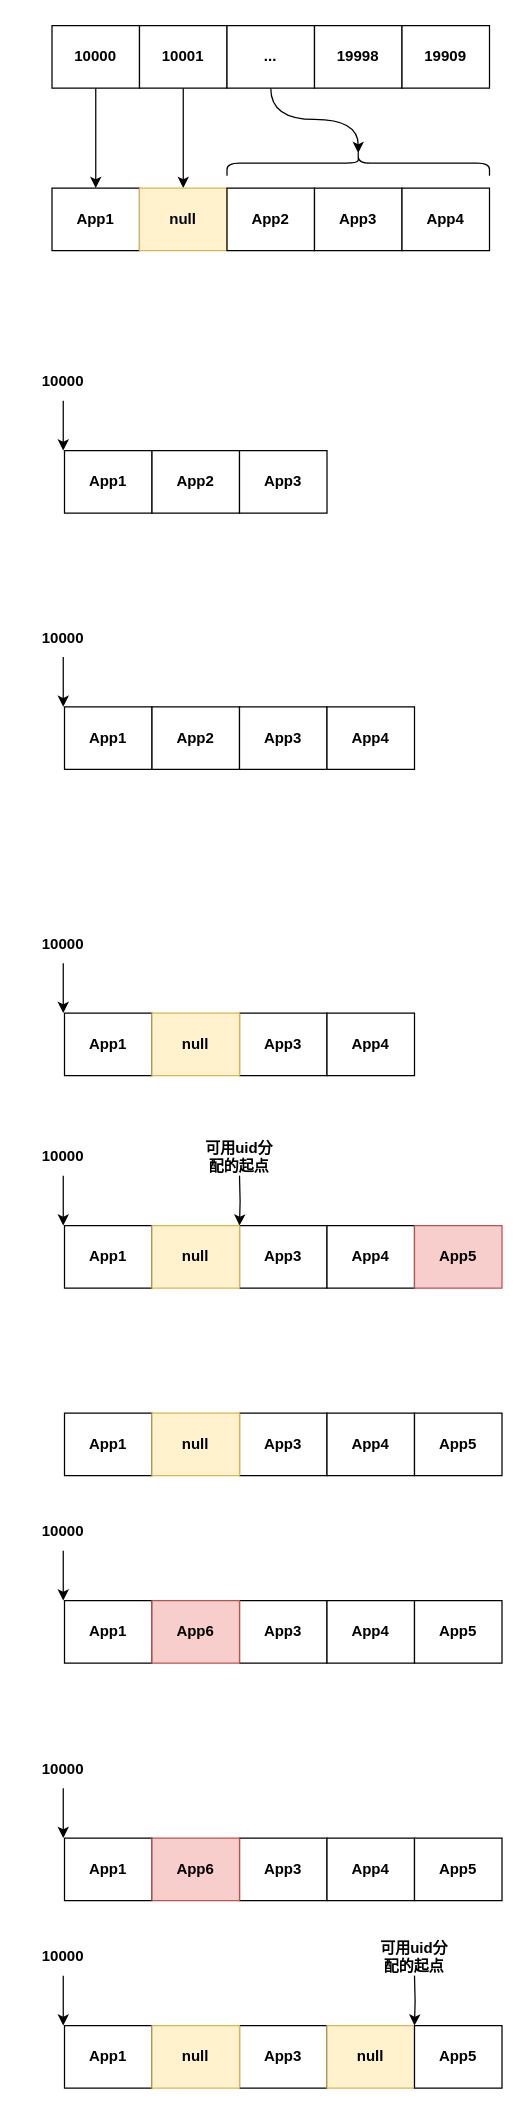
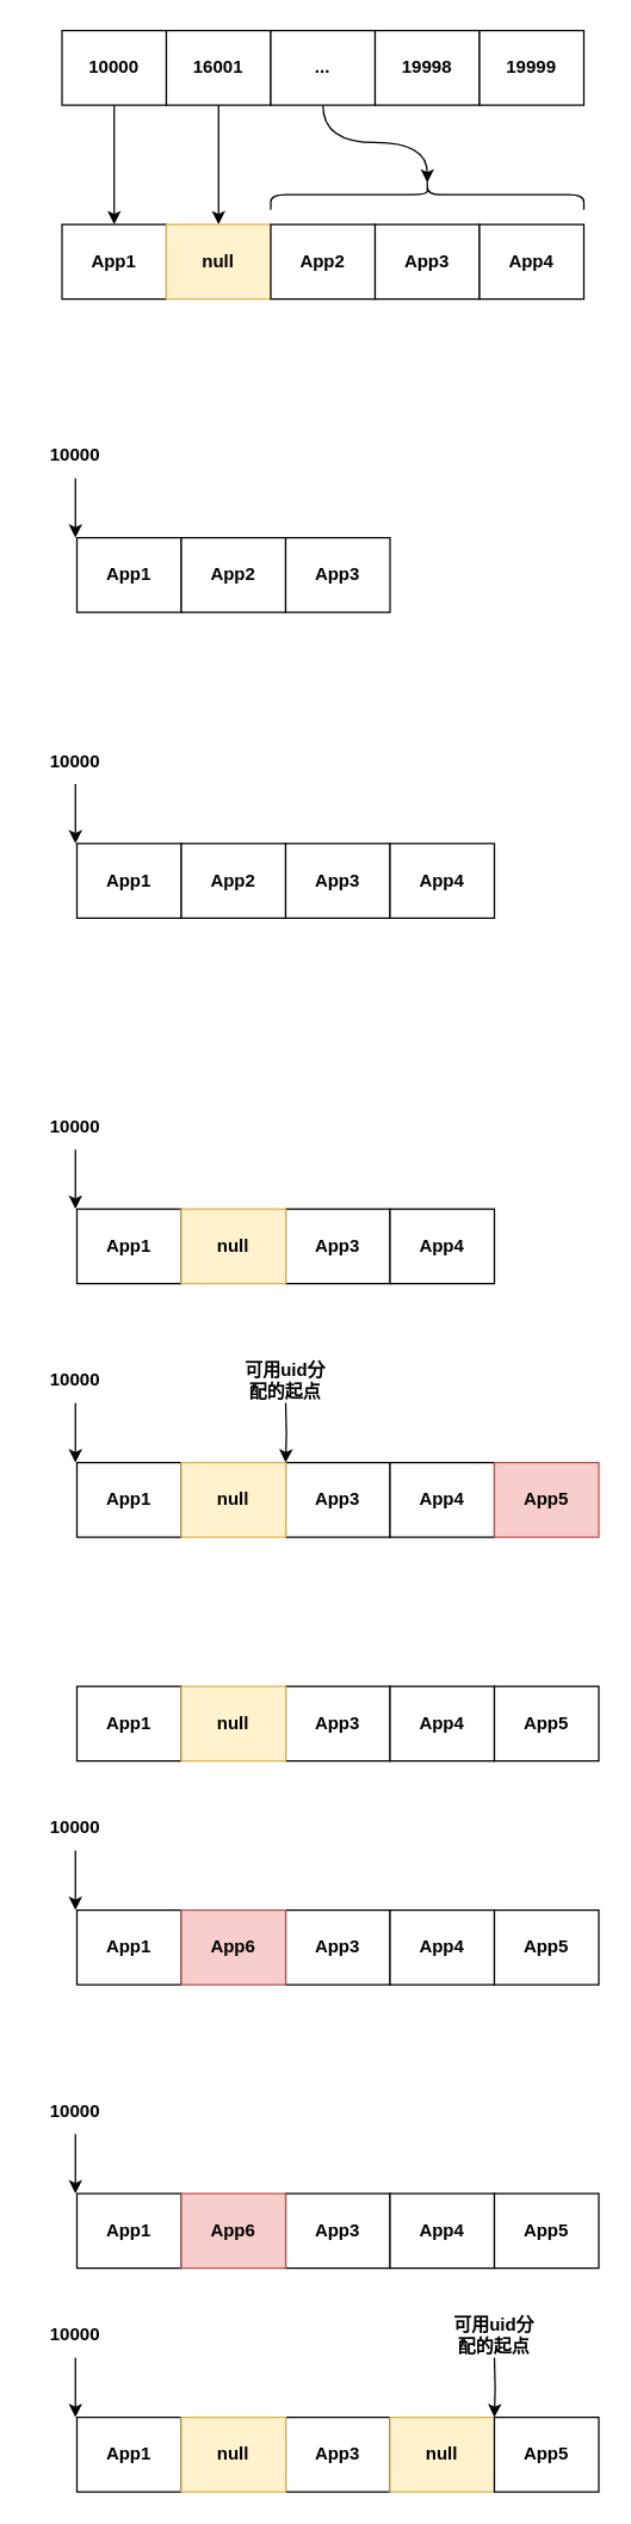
- <mxCell id="5" value="10001" style="rounded=0;whiteSpace=wrap;html=1;fontStyle=1" vertex="1" parent="1"><mxGeometry x="111" y="20" width="70" height="50" as="geometry" /></mxCell>
+ <mxCell id="5" value="16001" style="rounded=0;whiteSpace=wrap;html=1;fontStyle=1" vertex="1" parent="1"><mxGeometry x="111" y="20" width="70" height="50" as="geometry" /></mxCell>
- <mxCell id="9" value="19909" style="rounded=0;whiteSpace=wrap;html=1;fontStyle=1" vertex="1" parent="1"><mxGeometry x="321" y="20" width="70" height="50" as="geometry" /></mxCell>
+ <mxCell id="9" value="19999" style="rounded=0;whiteSpace=wrap;html=1;fontStyle=1" vertex="1" parent="1"><mxGeometry x="321" y="20" width="70" height="50" as="geometry" /></mxCell>
